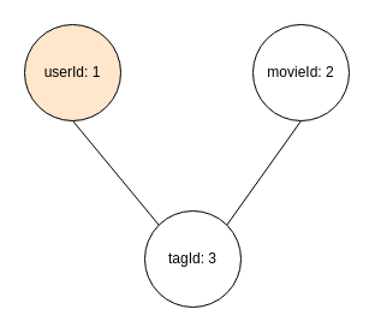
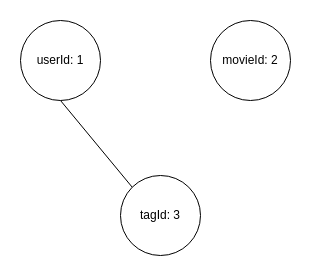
- <mxCell id="3" value="userId: 1" style="ellipse;whiteSpace=wrap;html=1;aspect=fixed;fillColor=#ffe6cc;" vertex="1" parent="1"><mxGeometry x="20" y="20" width="80" height="80" as="geometry" /></mxCell>
+ <mxCell id="3" value="userId: 1" style="ellipse;whiteSpace=wrap;html=1;aspect=fixed;" vertex="1" parent="1"><mxGeometry x="20" y="20" width="80" height="80" as="geometry" /></mxCell>
- <mxCell id="4" style="edgeStyle=none;rounded=0;orthogonalLoop=1;jettySize=auto;html=1;exitX=0.5;exitY=1;exitDx=0;exitDy=0;entryX=1;entryY=0;entryDx=0;entryDy=0;endArrow=none;endFill=0;" edge="1" parent="1" source="5" target="6"><mxGeometry relative="1" as="geometry" /></mxCell>
